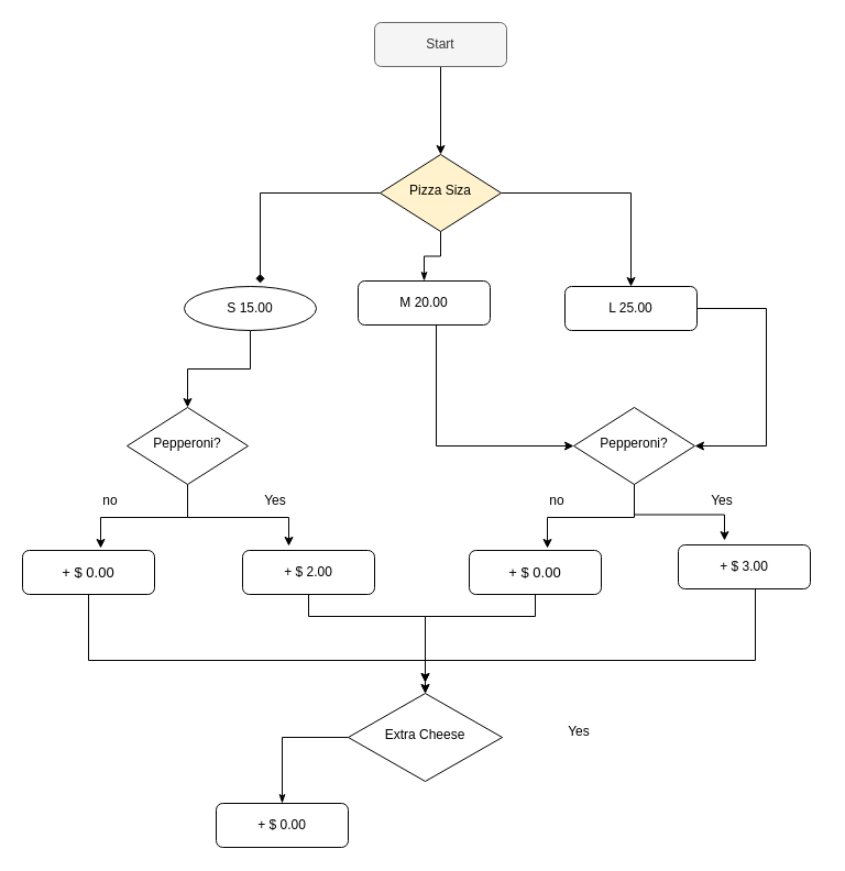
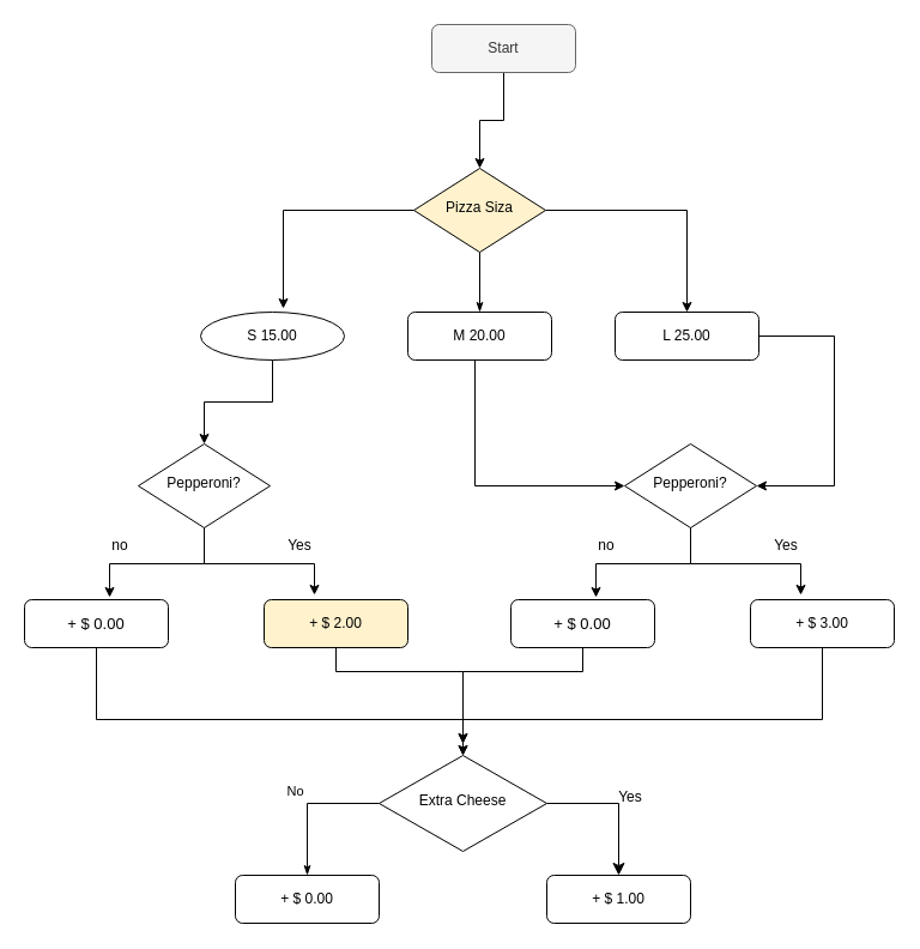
- <mxCell id="3" value="Start" style="rounded=1;whiteSpace=wrap;html=1;fontSize=12;glass=0;strokeWidth=1;shadow=0;fillColor=#f5f5f5;strokeColor=#666666;fontColor=#333333;" parent="1" vertex="1"><mxGeometry x="340" y="20" width="120" height="40" as="geometry" /></mxCell>
+ <mxCell id="3" value="Start" style="rounded=1;whiteSpace=wrap;html=1;fontSize=12;glass=0;strokeWidth=1;shadow=0;fillColor=#f5f5f5;strokeColor=#666666;fontColor=#333333;" parent="1" vertex="1"><mxGeometry x="360" y="20" width="120" height="40" as="geometry" /></mxCell>
- <mxCell id="30" style="edgeStyle=orthogonalEdgeStyle;rounded=0;orthogonalLoop=1;jettySize=auto;html=1;entryX=0.575;entryY=-0.075;entryDx=0;entryDy=0;entryPerimeter=0;endArrow=diamond;endFill=1;" parent="1" source="7" target="9" edge="1"><mxGeometry relative="1" as="geometry" /></mxCell>
+ <mxCell id="30" style="edgeStyle=orthogonalEdgeStyle;rounded=0;orthogonalLoop=1;jettySize=auto;html=1;entryX=0.575;entryY=-0.075;entryDx=0;entryDy=0;entryPerimeter=0;endArrow=classic;endFill=1;" parent="1" source="7" target="9" edge="1"><mxGeometry relative="1" as="geometry" /></mxCell>
- <mxCell id="12" value="M 20.00" style="rounded=1;whiteSpace=wrap;html=1;fontSize=12;glass=0;strokeWidth=1;shadow=0;" parent="1" vertex="1"><mxGeometry x="325" y="255" width="120" height="40" as="geometry" /></mxCell>
+ <mxCell id="12" value="M 20.00" style="rounded=1;whiteSpace=wrap;html=1;fontSize=12;glass=0;strokeWidth=1;shadow=0;" parent="1" vertex="1"><mxGeometry x="340" y="260" width="120" height="40" as="geometry" /></mxCell>
- <mxCell id="36" value="+ $ 3.00" style="rounded=1;whiteSpace=wrap;html=1;fontSize=12;glass=0;strokeWidth=1;shadow=0;" vertex="1" parent="1"><mxGeometry x="616" y="495" width="120" height="40" as="geometry" /></mxCell>
+ <mxCell id="36" value="+ $ 3.00" style="rounded=1;whiteSpace=wrap;html=1;fontSize=12;glass=0;strokeWidth=1;shadow=0;" vertex="1" parent="1"><mxGeometry x="626" y="500" width="120" height="40" as="geometry" /></mxCell>
- <mxCell id="22" value="+ $ 2.00" style="rounded=1;whiteSpace=wrap;html=1;fontSize=12;glass=0;strokeWidth=1;shadow=0;" parent="1" vertex="1"><mxGeometry x="220" y="500" width="120" height="40" as="geometry" /></mxCell>
+ <mxCell id="22" value="+ $ 2.00" style="rounded=1;whiteSpace=wrap;html=1;fontSize=12;glass=0;strokeWidth=1;shadow=0;fillColor=#fff2cc;" parent="1" vertex="1"><mxGeometry x="220" y="500" width="120" height="40" as="geometry" /></mxCell>
+ <mxCell id="16" value="No" style="edgeStyle=orthogonalEdgeStyle;rounded=0;html=1;jettySize=auto;orthogonalLoop=1;fontSize=11;endArrow=classic;endFill=1;endSize=8;strokeWidth=1;shadow=0;labelBackgroundColor=none;" parent="15" source="5" target="6" edge="1"><mxGeometry x="-1" y="210" relative="1" as="geometry"><mxPoint x="-210" y="200" as="offset" /><Array as="points"><mxPoint x="20" y="20" /></Array></mxGeometry></mxCell>
+ <mxCell id="6" value="+ $ 1.00" style="rounded=1;whiteSpace=wrap;html=1;fontSize=12;glass=0;strokeWidth=1;shadow=0;" parent="1" vertex="1"><mxGeometry x="456" y="730" width="120" height="40" as="geometry" /></mxCell>
